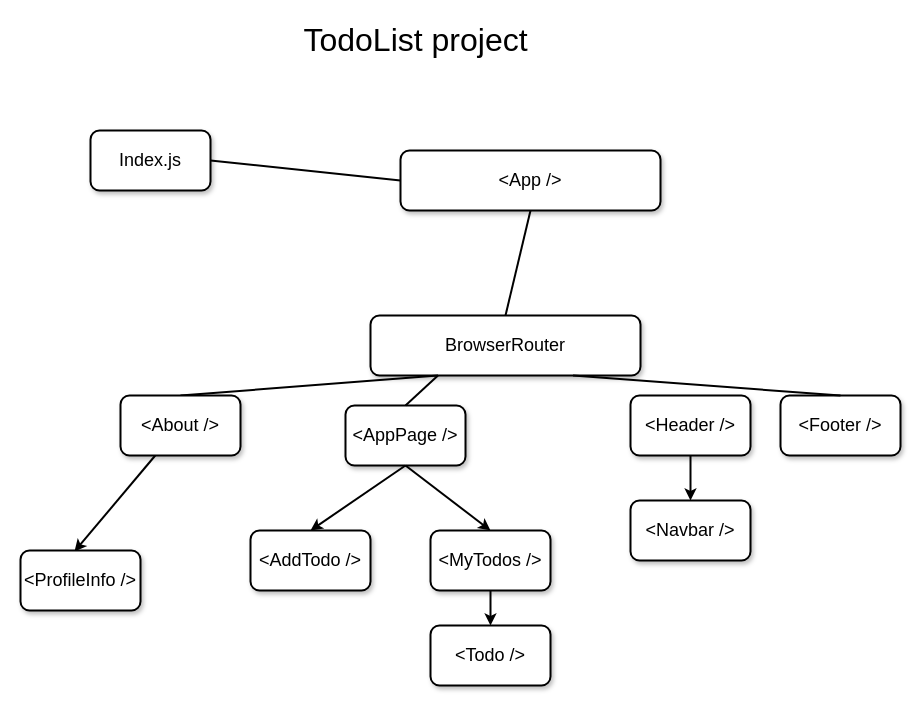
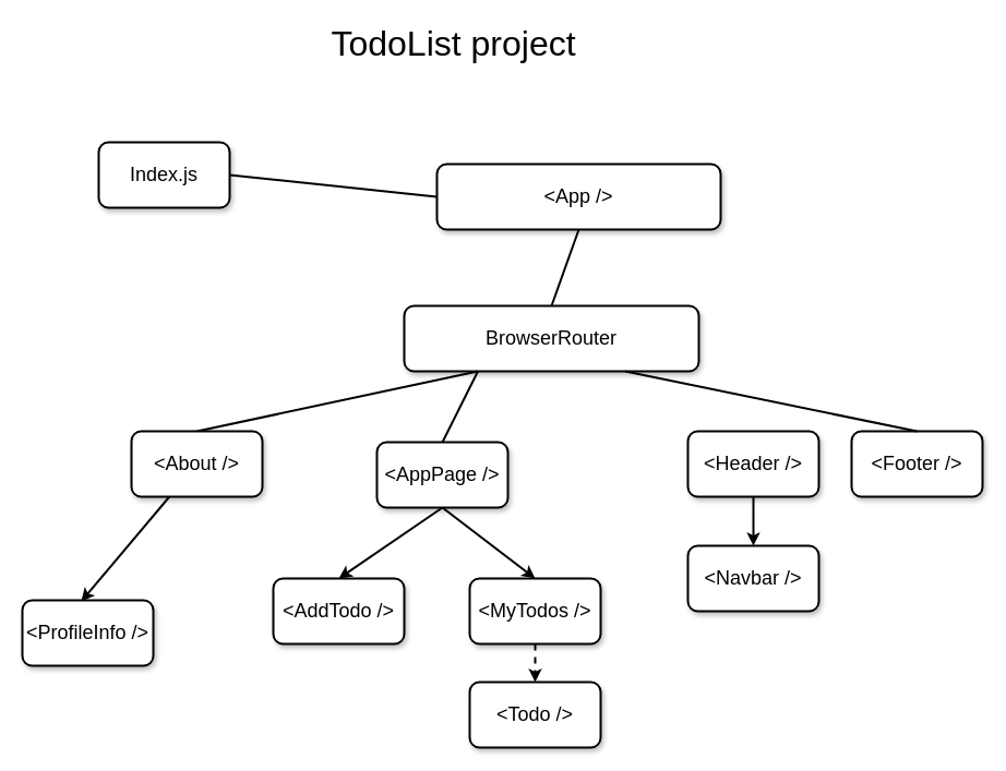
- <mxCell id="3" value="&lt;span style=&quot;font-size: 18px&quot;&gt;BrowserRouter&lt;/span&gt;" style="whiteSpace=wrap;html=1;rounded=1;shadow=1;labelBackgroundColor=none;strokeWidth=2;fontFamily=Helvetica;fontSize=18;align=center;" parent="1" vertex="1"><mxGeometry x="370" y="315" width="270" height="60" as="geometry" /></mxCell>
+ <mxCell id="3" value="&lt;span style=&quot;font-size: 18px&quot;&gt;BrowserRouter&lt;/span&gt;" style="whiteSpace=wrap;html=1;rounded=1;shadow=1;labelBackgroundColor=none;strokeWidth=2;fontFamily=Helvetica;fontSize=18;align=center;" parent="1" vertex="1"><mxGeometry x="370" y="280" width="270" height="60" as="geometry" /></mxCell>
- <mxCell id="21" value="" style="edgeStyle=none;rounded=0;jumpStyle=none;orthogonalLoop=1;jettySize=auto;html=1;strokeWidth=2;fontFamily=Helvetica;fontSize=32;" parent="1" source="22" target="23" edge="1"><mxGeometry relative="1" as="geometry" /></mxCell>
+ <mxCell id="21" value="" style="edgeStyle=none;rounded=0;jumpStyle=none;orthogonalLoop=1;jettySize=auto;html=1;strokeWidth=2;fontFamily=Helvetica;fontSize=32;dashed=1;" parent="1" source="22" target="23" edge="1"><mxGeometry relative="1" as="geometry" /></mxCell>
